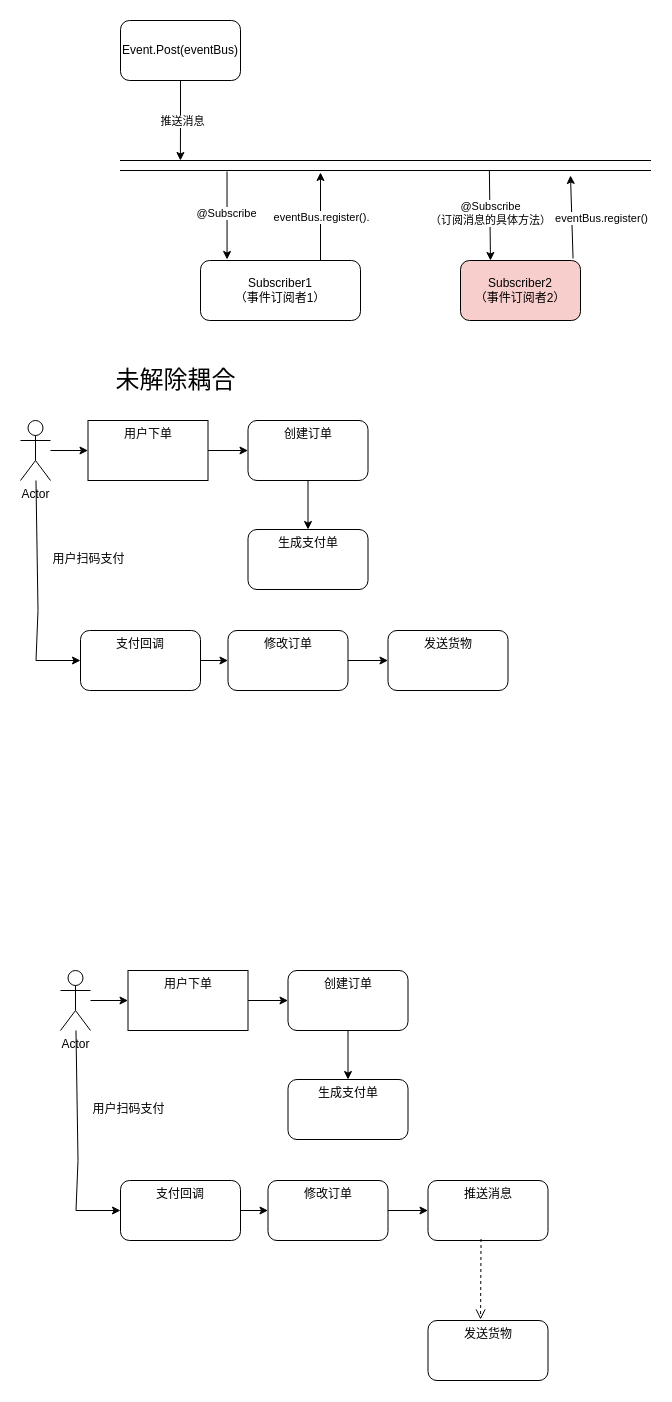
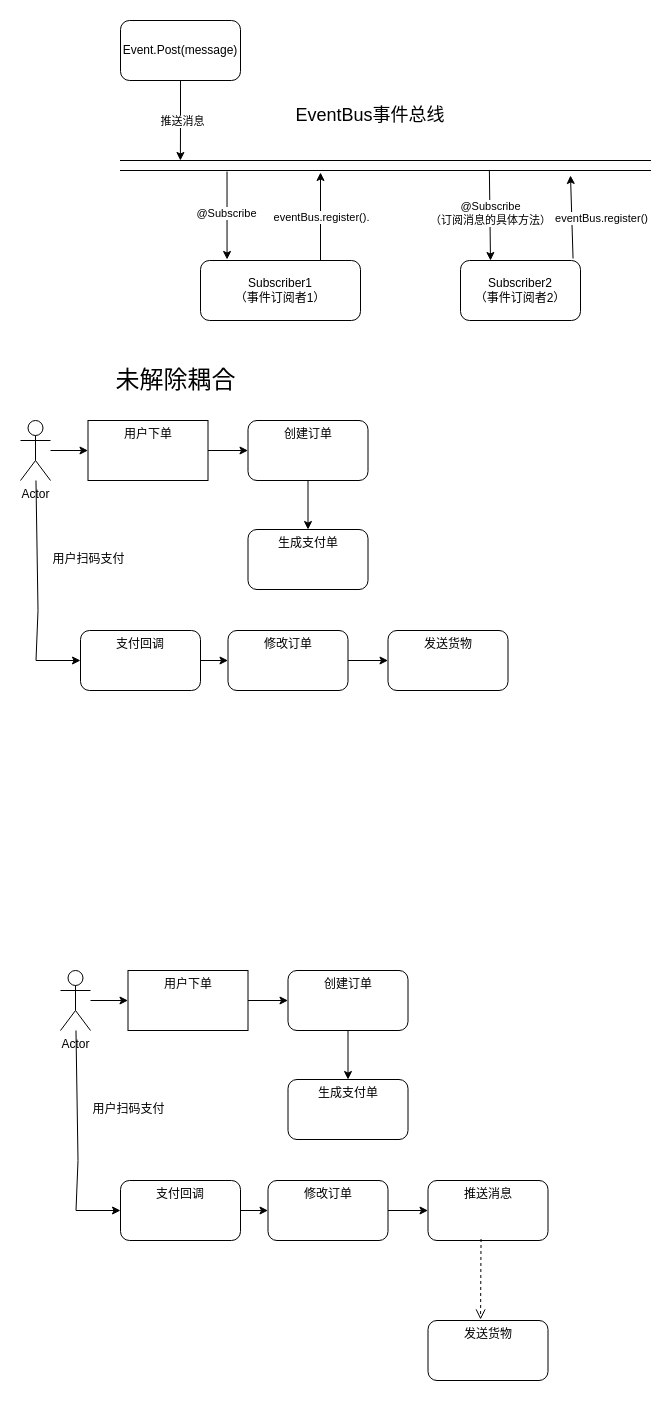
- <mxCell id="10" value="Event.Post(eventBus)" style="rounded=1;whiteSpace=wrap;html=1;" parent="1" vertex="1"><mxGeometry x="120" y="20" width="120" height="60" as="geometry" /></mxCell>
+ <mxCell id="10" value="Event.Post(message)" style="rounded=1;whiteSpace=wrap;html=1;" parent="1" vertex="1"><mxGeometry x="120" y="20" width="120" height="60" as="geometry" /></mxCell>
+ <mxCell id="3" value="&lt;font style=&quot;font-size: 18px;&quot;&gt;EventBus事件总线&lt;/font&gt;" style="text;html=1;align=center;verticalAlign=middle;whiteSpace=wrap;rounded=0;" parent="1" vertex="1"><mxGeometry x="290" y="100" width="160" height="30" as="geometry" /></mxCell>
- <mxCell id="7" value="Subscriber2&lt;div&gt;（事件订阅者2）&lt;/div&gt;" style="rounded=1;whiteSpace=wrap;html=1;fillColor=#f8cecc;" parent="1" vertex="1"><mxGeometry x="460" y="260" width="120" height="60" as="geometry" /></mxCell>
+ <mxCell id="7" value="Subscriber2&lt;div&gt;（事件订阅者2）&lt;/div&gt;" style="rounded=1;whiteSpace=wrap;html=1;" parent="1" vertex="1"><mxGeometry x="460" y="260" width="120" height="60" as="geometry" /></mxCell>
